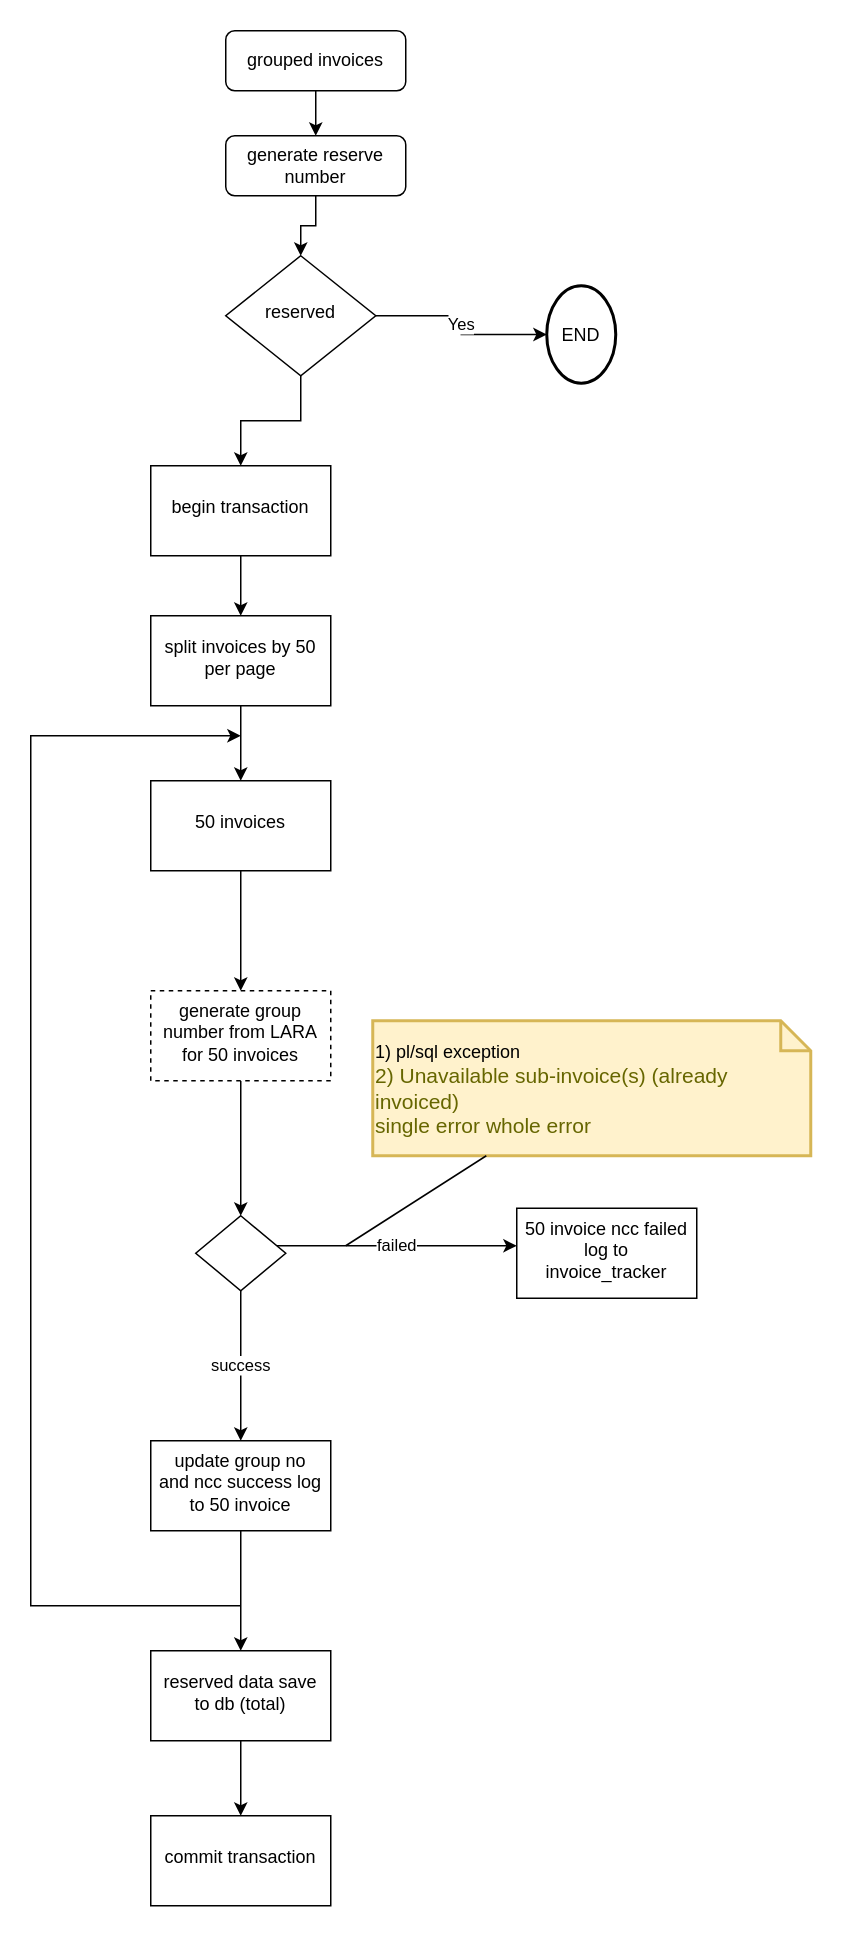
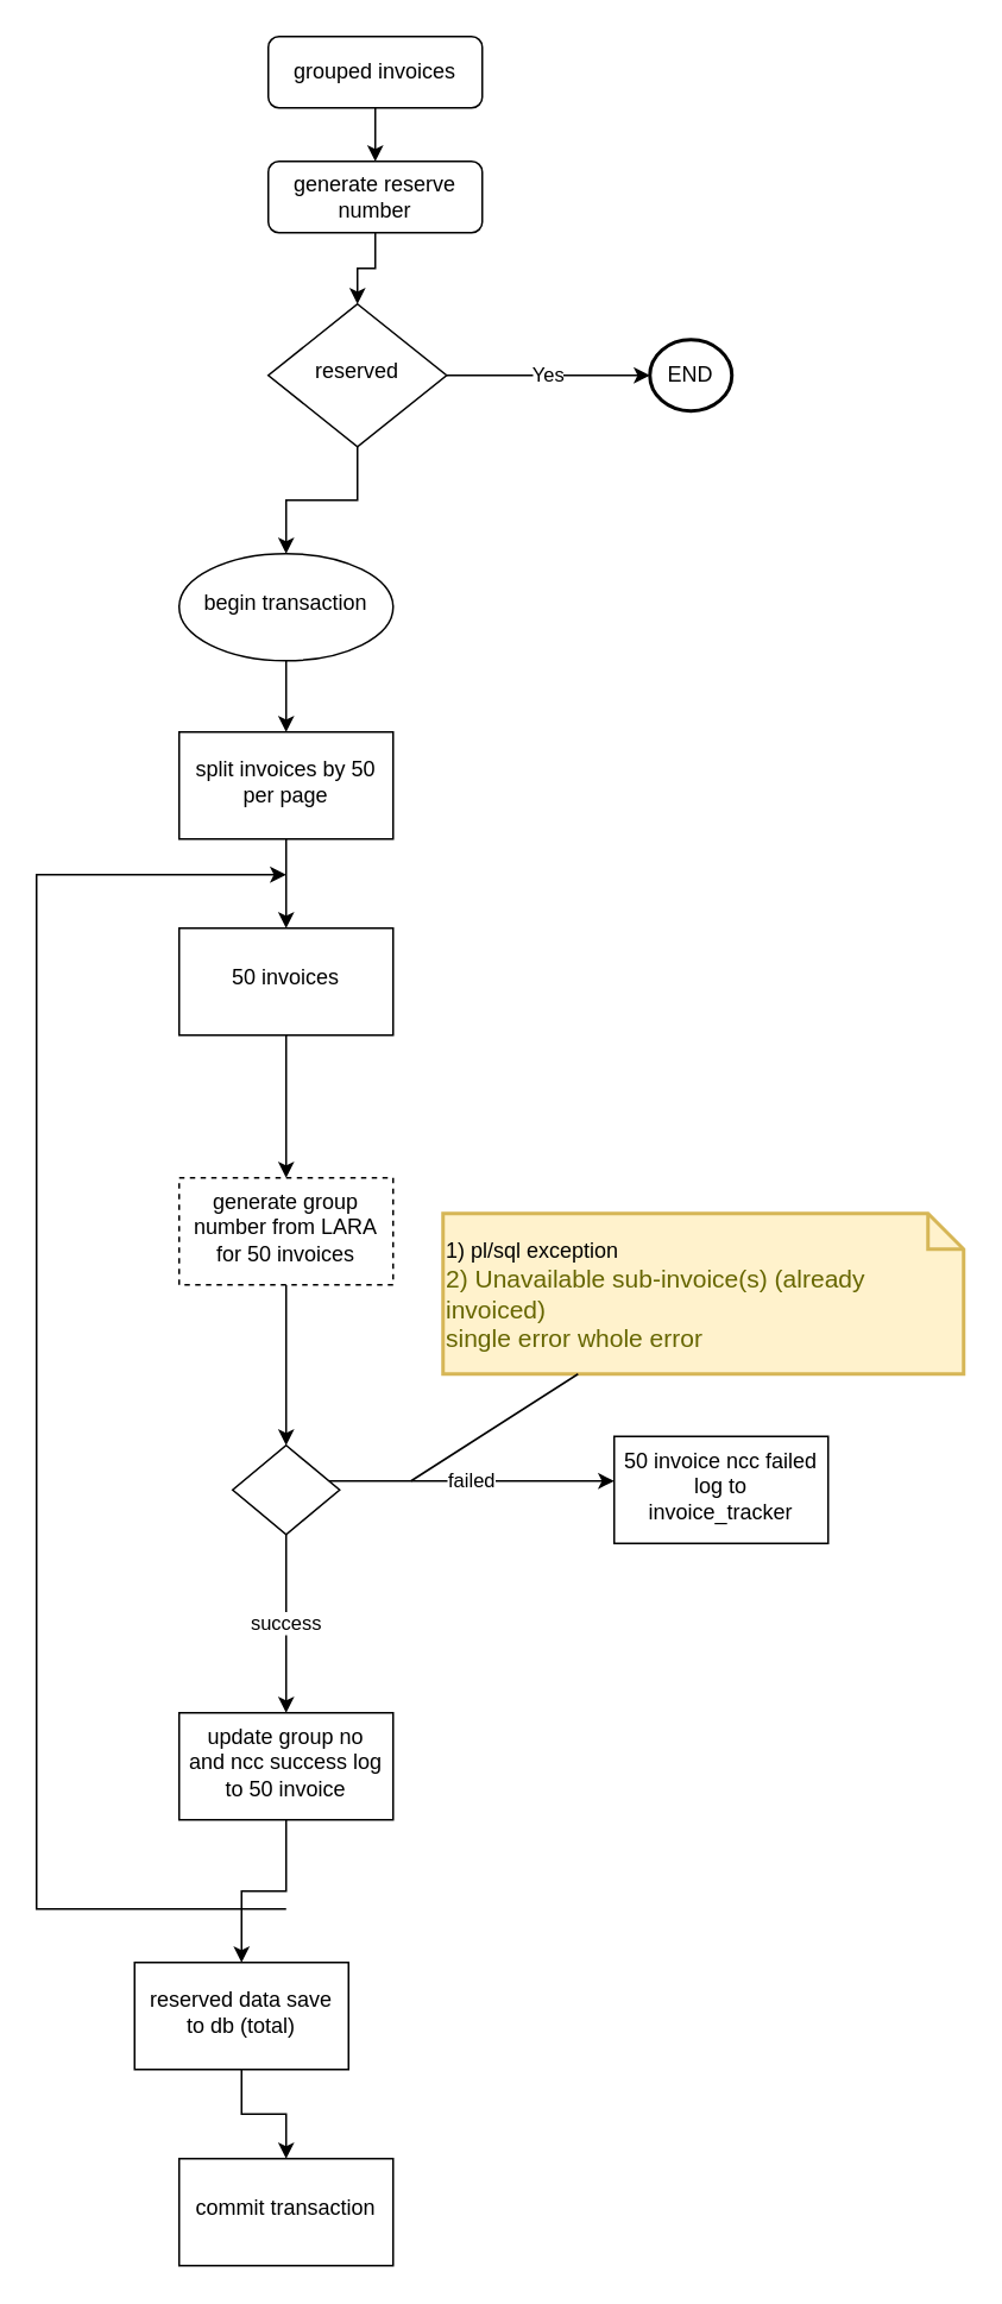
- <mxCell id="9" value="END" style="strokeWidth=2;html=1;shape=mxgraph.flowchart.start_2;whiteSpace=wrap;" vertex="1" parent="1"><mxGeometry x="364" y="190" width="46" height="65" as="geometry" /></mxCell>
+ <mxCell id="9" value="END" style="strokeWidth=2;html=1;shape=mxgraph.flowchart.start_2;whiteSpace=wrap;" vertex="1" parent="1"><mxGeometry x="364" y="190" width="46" height="40" as="geometry" /></mxCell>
- <mxCell id="11" value="begin transaction" style="whiteSpace=wrap;html=1;shadow=0;strokeWidth=1;spacing=6;spacingTop=-4;" vertex="1" parent="1"><mxGeometry x="100" y="310" width="120" height="60" as="geometry" /></mxCell>
+ <mxCell id="11" value="begin transaction" style="ellipse;whiteSpace=wrap;html=1;shadow=0;strokeWidth=1;spacing=6;spacingTop=-4;" vertex="1" parent="1"><mxGeometry x="100" y="310" width="120" height="60" as="geometry" /></mxCell>
- <mxCell id="27" value="reserved data save to db (total)" style="whiteSpace=wrap;html=1;shadow=0;strokeWidth=1;spacing=6;spacingTop=-4;" vertex="1" parent="1"><mxGeometry x="100" y="1100" width="120" height="60" as="geometry" /></mxCell>
+ <mxCell id="27" value="reserved data save to db (total)" style="whiteSpace=wrap;html=1;shadow=0;strokeWidth=1;spacing=6;spacingTop=-4;" vertex="1" parent="1"><mxGeometry x="75" y="1100" width="120" height="60" as="geometry" /></mxCell>
